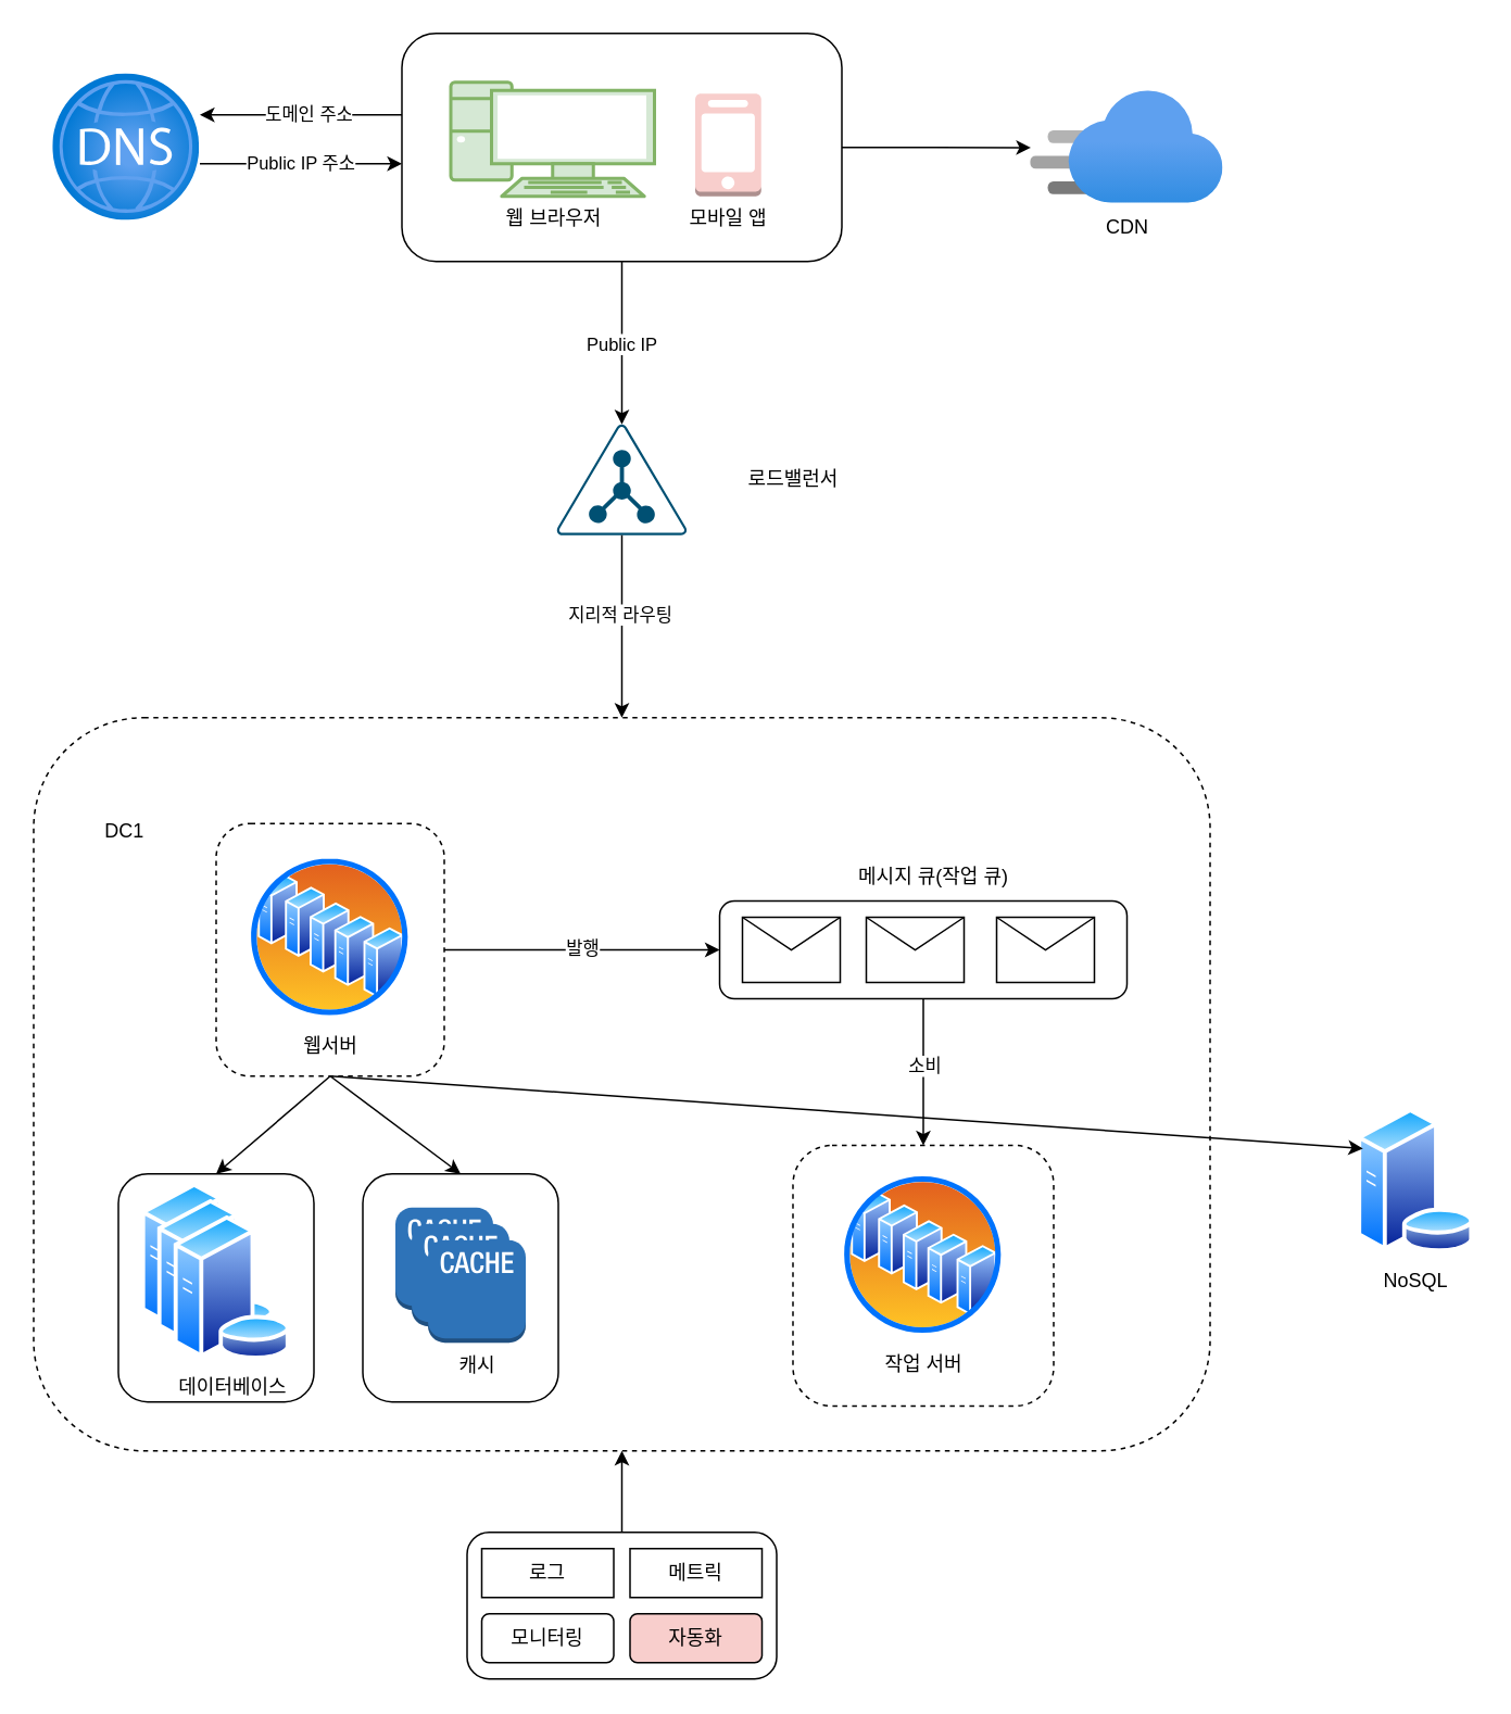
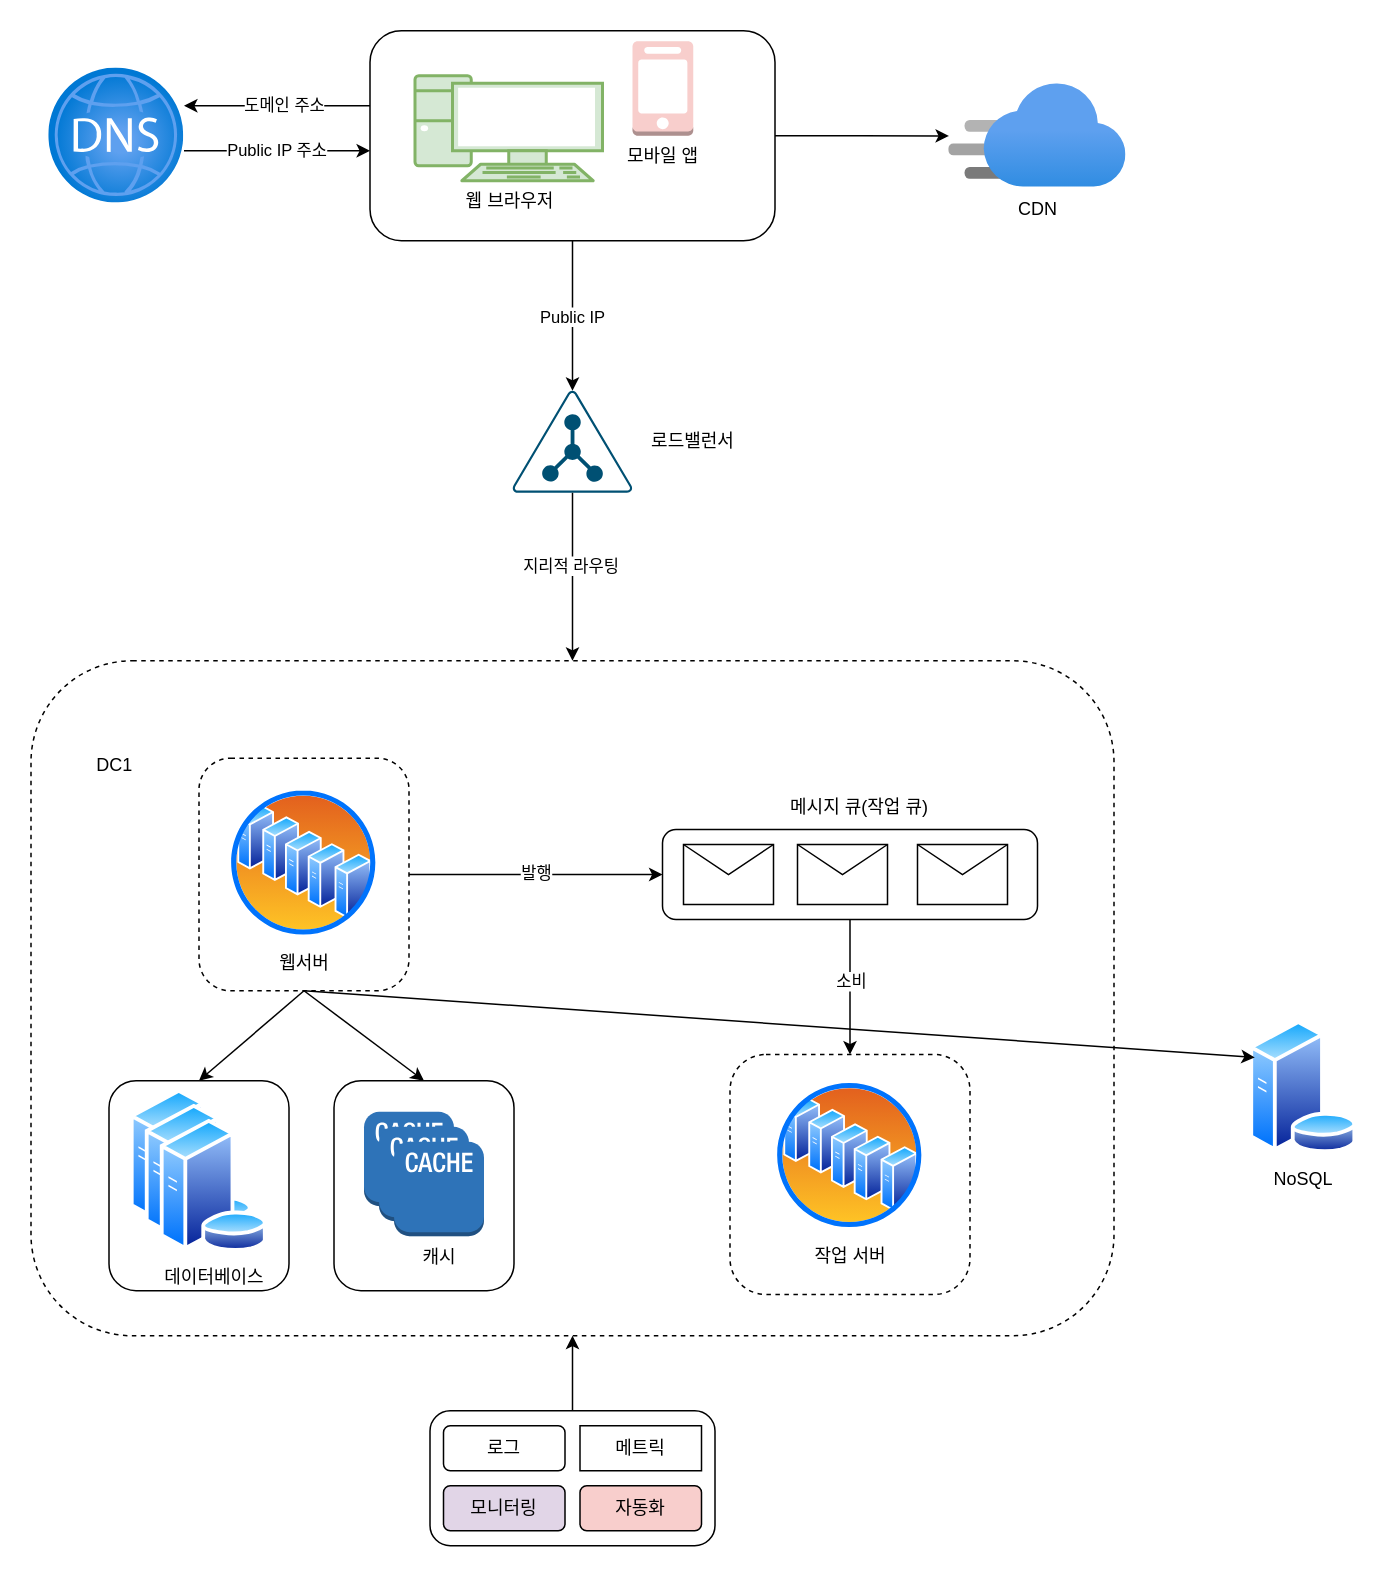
- <mxCell id="9" value="모바일 앱" style="outlineConnect=0;dashed=0;verticalLabelPosition=bottom;verticalAlign=top;align=center;html=1;shape=mxgraph.aws3.mobile_client;fillColor=#f8cecc;strokeColor=#b85450;" vertex="1" parent="1"><mxGeometry x="426" y="57" width="40.5" height="63" as="geometry" /></mxCell>
+ <mxCell id="9" value="모바일 앱" style="outlineConnect=0;dashed=0;verticalLabelPosition=bottom;verticalAlign=top;align=center;html=1;shape=mxgraph.aws3.mobile_client;fillColor=#f8cecc;strokeColor=#b85450;" vertex="1" parent="1"><mxGeometry x="421" y="27" width="40.5" height="63" as="geometry" /></mxCell>
- <mxCell id="13" value="로드밸런서" style="text;html=1;align=center;verticalAlign=middle;resizable=0;points=[];autosize=1;strokeColor=none;fillColor=none;" vertex="1" parent="1"><mxGeometry x="446" y="279" width="80" height="30" as="geometry" /></mxCell>
+ <mxCell id="13" value="로드밸런서" style="text;html=1;align=center;verticalAlign=middle;resizable=0;points=[];autosize=1;strokeColor=none;fillColor=none;" vertex="1" parent="1"><mxGeometry x="421" y="279" width="80" height="30" as="geometry" /></mxCell>
- <mxCell id="46" value="로그" style="whiteSpace=wrap;html=1;rounded=0;" vertex="1" parent="1"><mxGeometry x="295" y="950" width="81" height="30" as="geometry" /></mxCell>
+ <mxCell id="46" value="로그" style="rounded=1;whiteSpace=wrap;html=1;" vertex="1" parent="1"><mxGeometry x="295" y="950" width="81" height="30" as="geometry" /></mxCell>
- <mxCell id="48" value="모니터링" style="rounded=1;whiteSpace=wrap;html=1;" vertex="1" parent="1"><mxGeometry x="295" y="990" width="81" height="30" as="geometry" /></mxCell>
+ <mxCell id="48" value="모니터링" style="rounded=1;whiteSpace=wrap;html=1;fillColor=#e1d5e7;" vertex="1" parent="1"><mxGeometry x="295" y="990" width="81" height="30" as="geometry" /></mxCell>
